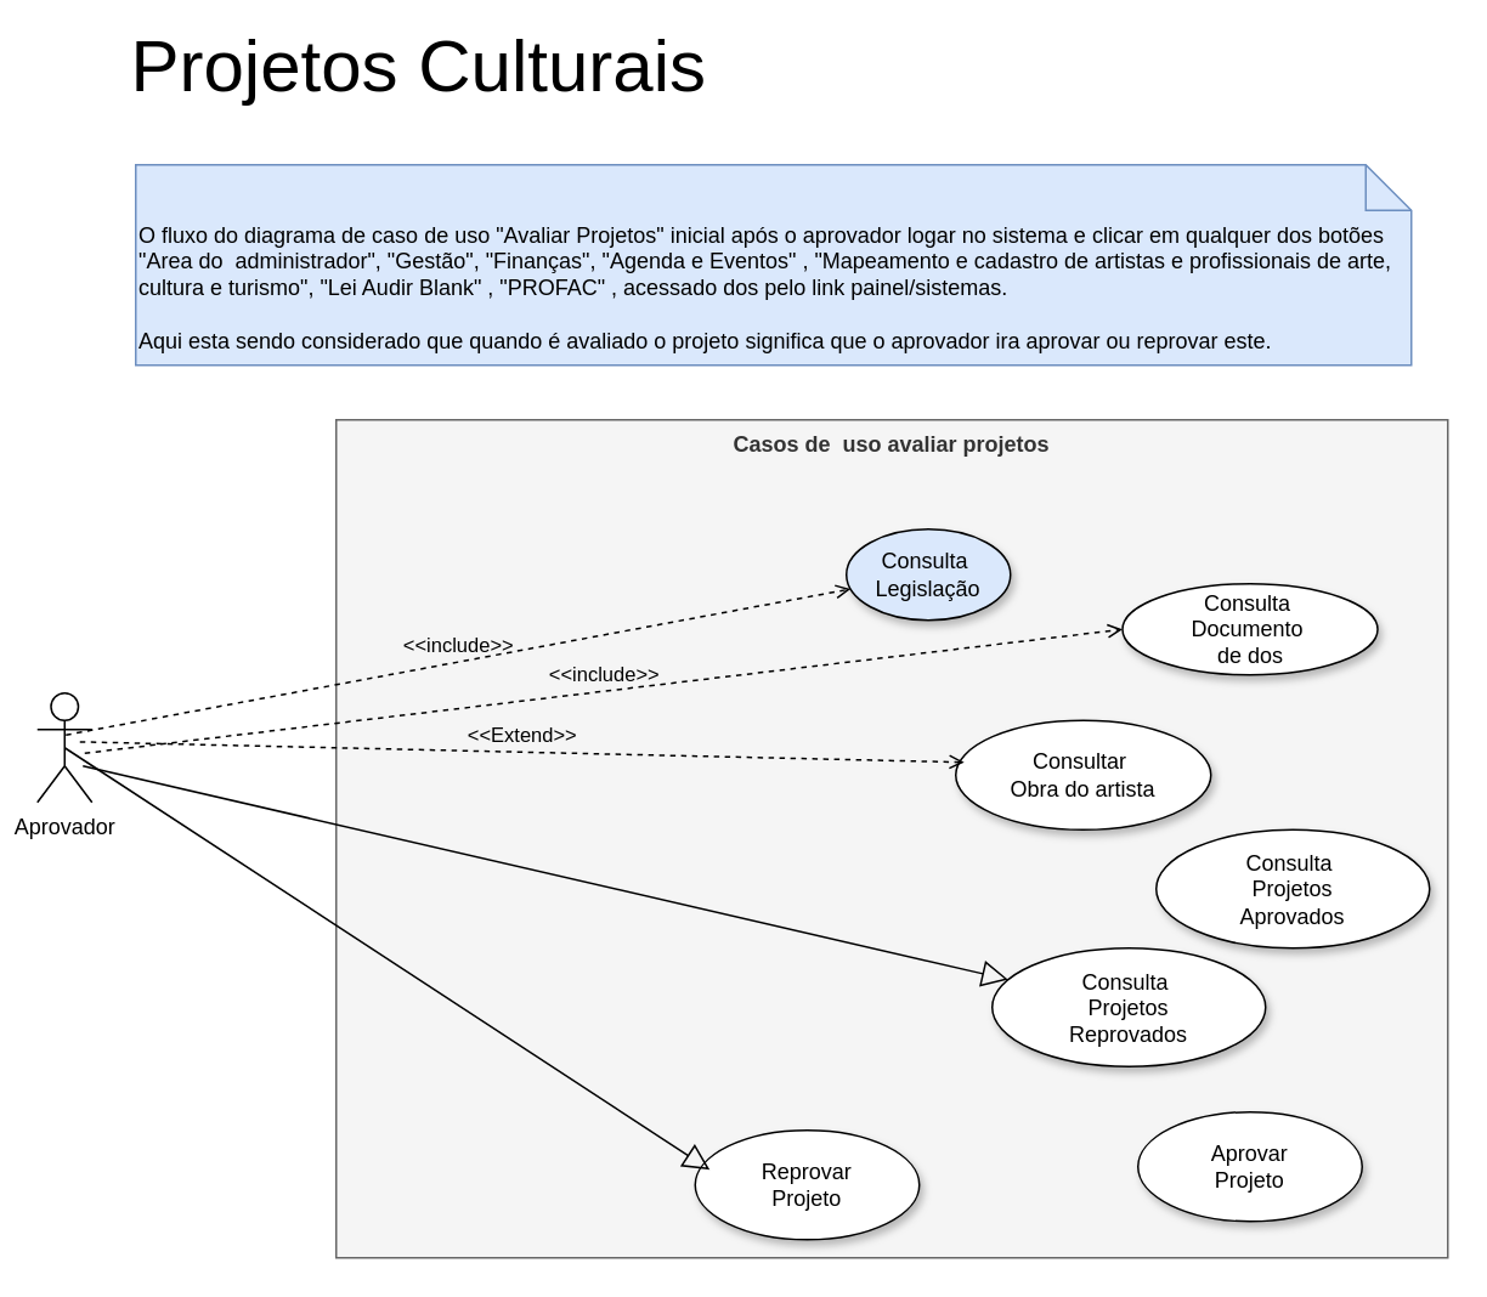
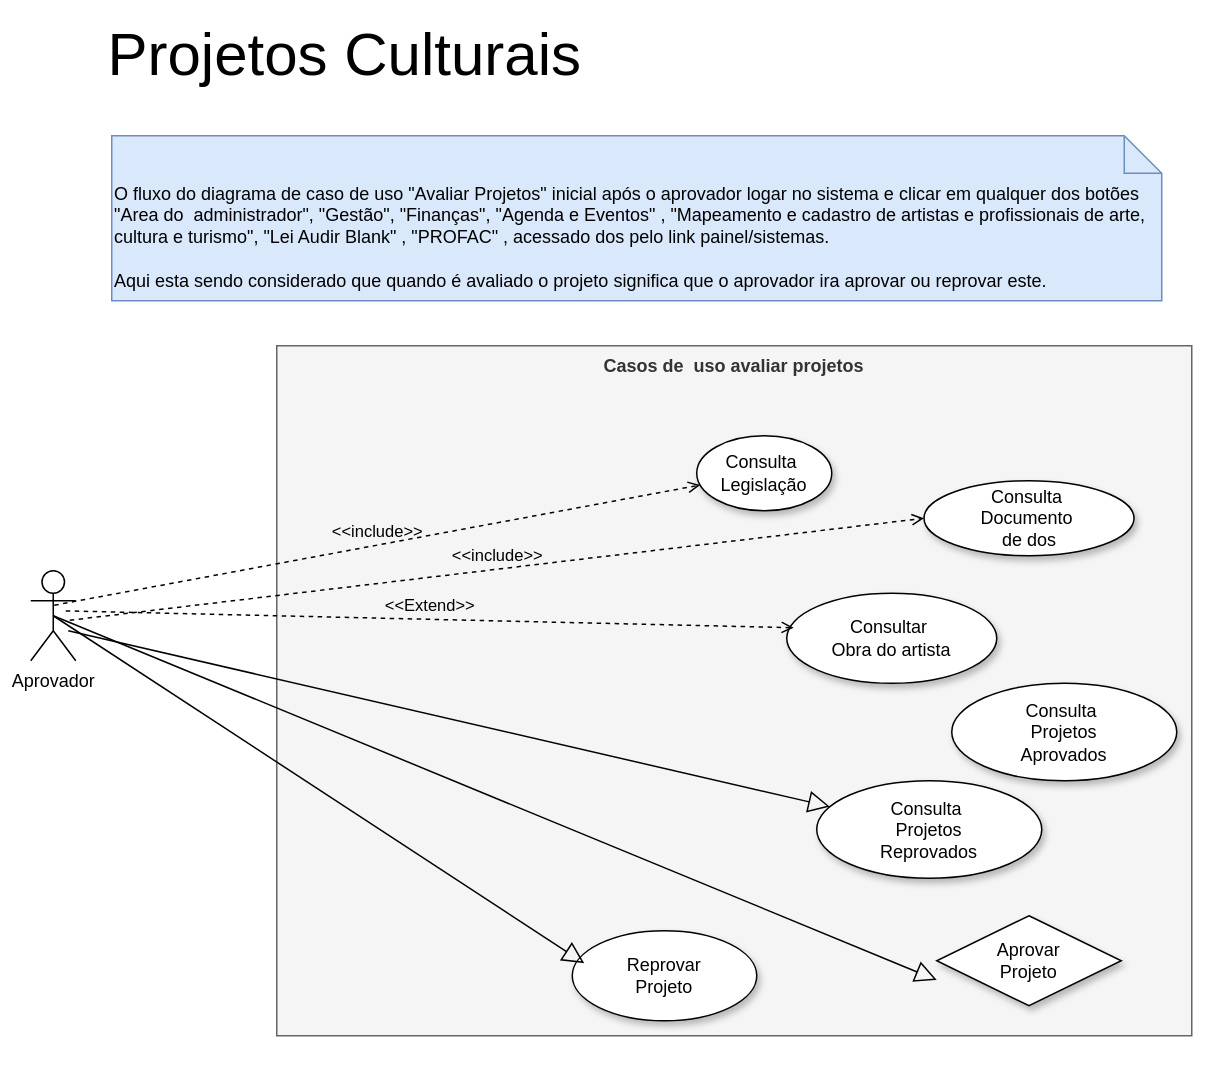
- <mxCell id="13" value="Consulta&amp;nbsp;&lt;br&gt;Legislação" style="ellipse;whiteSpace=wrap;html=1;shadow=1;fillColor=#dae8fc;" parent="1" vertex="1"><mxGeometry x="464" y="290" width="90" height="50" as="geometry" /></mxCell>
+ <mxCell id="13" value="Consulta&amp;nbsp;&lt;br&gt;Legislação" style="ellipse;whiteSpace=wrap;html=1;shadow=1;" parent="1" vertex="1"><mxGeometry x="464" y="290" width="90" height="50" as="geometry" /></mxCell>
+ <mxCell id="7" value="" style="edgeStyle=none;html=1;endArrow=block;endFill=0;endSize=12;verticalAlign=bottom;rounded=0;entryX=0;entryY=0.714;entryDx=0;entryDy=0;entryPerimeter=0;exitX=0.5;exitY=0.5;exitDx=0;exitDy=0;exitPerimeter=0;" parent="1" source="5" target="6" edge="1"><mxGeometry width="160" relative="1" as="geometry"><mxPoint x="125" y="414.5" as="sourcePoint" /><mxPoint x="285" y="414.5" as="targetPoint" /></mxGeometry></mxCell>
- <mxCell id="6" value="Aprovar &lt;br&gt;Projeto" style="ellipse;whiteSpace=wrap;html=1;shadow=1;" parent="1" vertex="1"><mxGeometry x="624" y="610" width="123" height="60" as="geometry" /></mxCell>
+ <mxCell id="6" value="Aprovar &lt;br&gt;Projeto" style="rhombus;whiteSpace=wrap;html=1;shadow=1;" parent="1" vertex="1"><mxGeometry x="624" y="610" width="123" height="60" as="geometry" /></mxCell>
